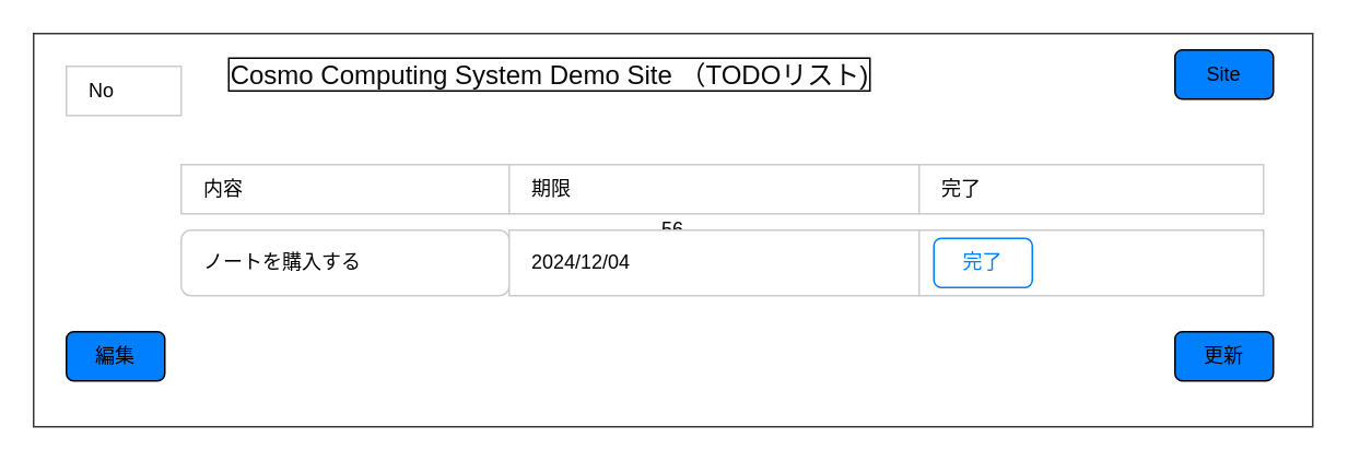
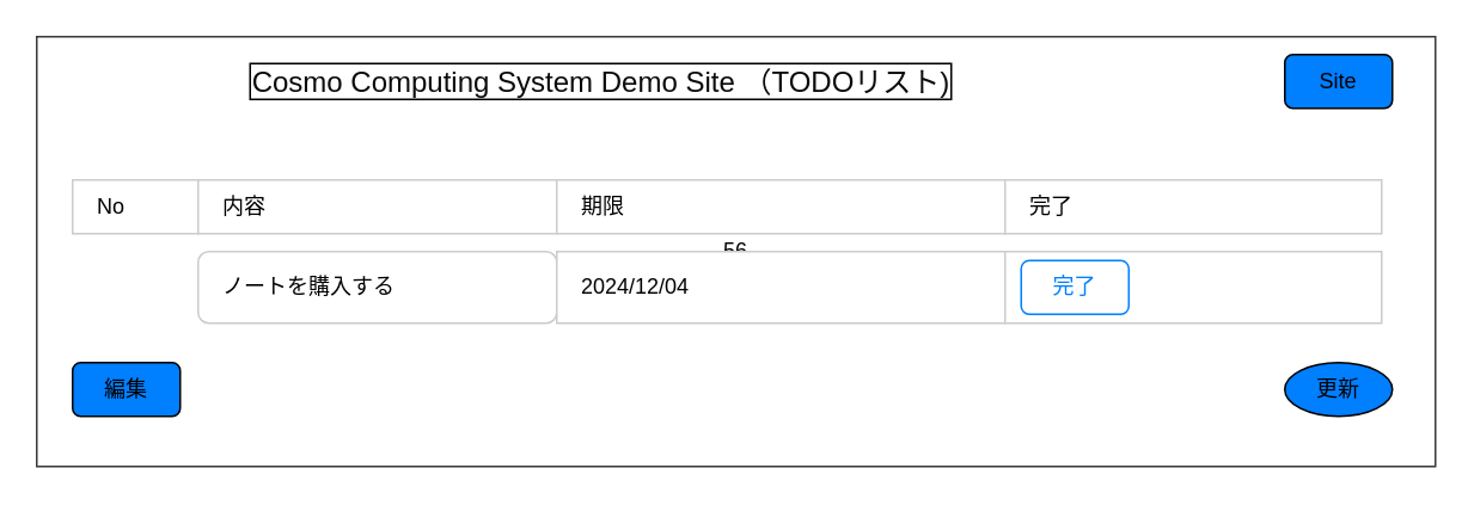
- <mxCell id="3" value="　No" style="rounded=0;whiteSpace=wrap;html=1;align=left;strokeColor=#CCCCCC;fillColor=#FFFFFF;fontColor=#000000;" parent="1" vertex="1"><mxGeometry x="40" y="40" width="70" height="30" as="geometry" /></mxCell>
+ <mxCell id="3" value="　No" style="rounded=0;whiteSpace=wrap;html=1;align=left;strokeColor=#CCCCCC;fillColor=#FFFFFF;fontColor=#000000;" parent="1" vertex="1"><mxGeometry x="40" y="100" width="70" height="30" as="geometry" /></mxCell>
- <mxCell id="13" value="更新" style="rounded=1;whiteSpace=wrap;html=1;fillColor=#007FFF;" parent="1" vertex="1"><mxGeometry x="716" y="202" width="60" height="30" as="geometry" /></mxCell>
+ <mxCell id="13" value="更新" style="ellipse;whiteSpace=wrap;html=1;fillColor=#007FFF;" parent="1" vertex="1"><mxGeometry x="716" y="202" width="60" height="30" as="geometry" /></mxCell>
